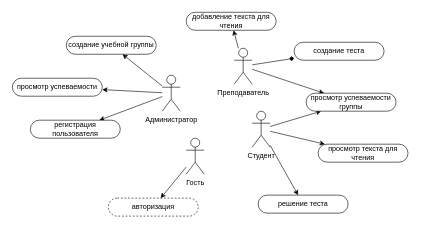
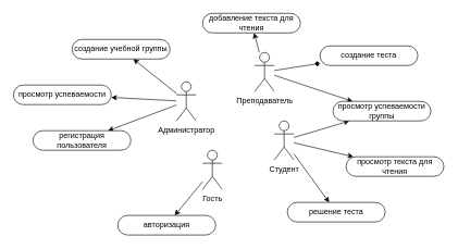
- <mxCell id="16" value="решение теста" style="rounded=1;whiteSpace=wrap;html=1;arcSize=50;" parent="1" vertex="1"><mxGeometry x="430" y="325" width="150" height="30" as="geometry" /></mxCell>
+ <mxCell id="16" value="решение теста" style="rounded=1;whiteSpace=wrap;html=1;arcSize=50;" parent="1" vertex="1"><mxGeometry x="440" y="310" width="150" height="30" as="geometry" /></mxCell>
- <mxCell id="17" value="авторизация" style="rounded=1;whiteSpace=wrap;html=1;arcSize=50;dashed=1;" parent="1" vertex="1"><mxGeometry x="180" y="330" width="150" height="30" as="geometry" /></mxCell>
+ <mxCell id="17" value="авторизация" style="rounded=1;whiteSpace=wrap;html=1;arcSize=50;" parent="1" vertex="1"><mxGeometry x="180" y="330" width="150" height="30" as="geometry" /></mxCell>
